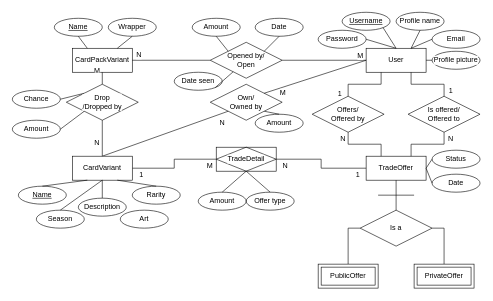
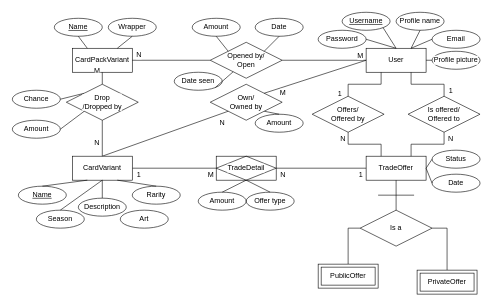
- <mxCell id="6" value="TradeDetail" style="shape=associativeEntity;whiteSpace=wrap;html=1;align=center;strokeColor=default;verticalAlign=middle;fontFamily=Helvetica;fontSize=12;fontColor=default;labelBackgroundColor=default;resizable=1;fillColor=none;gradientColor=none;direction=west;movable=1;rotatable=1;deletable=1;editable=1;locked=0;connectable=1;" parent="1" vertex="1"><mxGeometry x="360" y="245" width="100" height="40" as="geometry" /></mxCell>
+ <mxCell id="6" value="TradeDetail" style="shape=associativeEntity;whiteSpace=wrap;html=1;align=center;strokeColor=default;verticalAlign=middle;fontFamily=Helvetica;fontSize=12;fontColor=default;labelBackgroundColor=default;resizable=1;fillColor=none;gradientColor=none;direction=west;movable=1;rotatable=1;deletable=1;editable=1;locked=0;connectable=1;" parent="1" vertex="1"><mxGeometry x="360" y="260" width="100" height="40" as="geometry" /></mxCell>
- <mxCell id="44" value="PrivateOffer" style="shape=ext;margin=3;double=1;whiteSpace=wrap;html=1;align=center;" parent="1" vertex="1"><mxGeometry x="690" y="440" width="100" height="40" as="geometry" /></mxCell>
+ <mxCell id="44" value="PrivateOffer" style="shape=ext;margin=3;double=1;whiteSpace=wrap;html=1;align=center;" parent="1" vertex="1"><mxGeometry x="695" y="450" width="100" height="40" as="geometry" /></mxCell>
